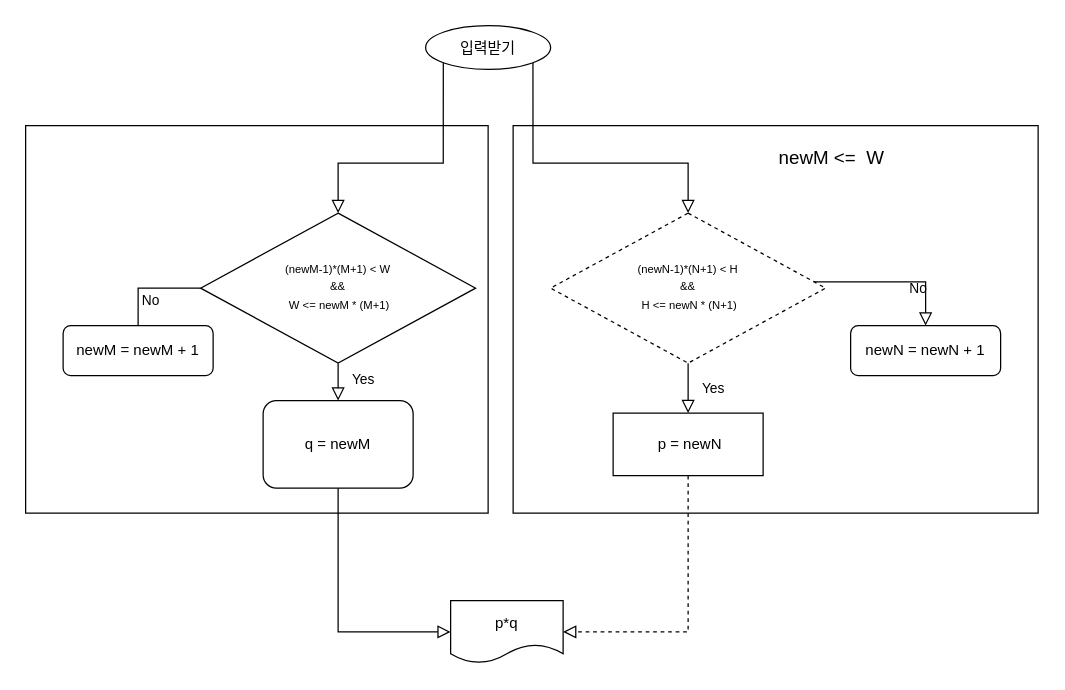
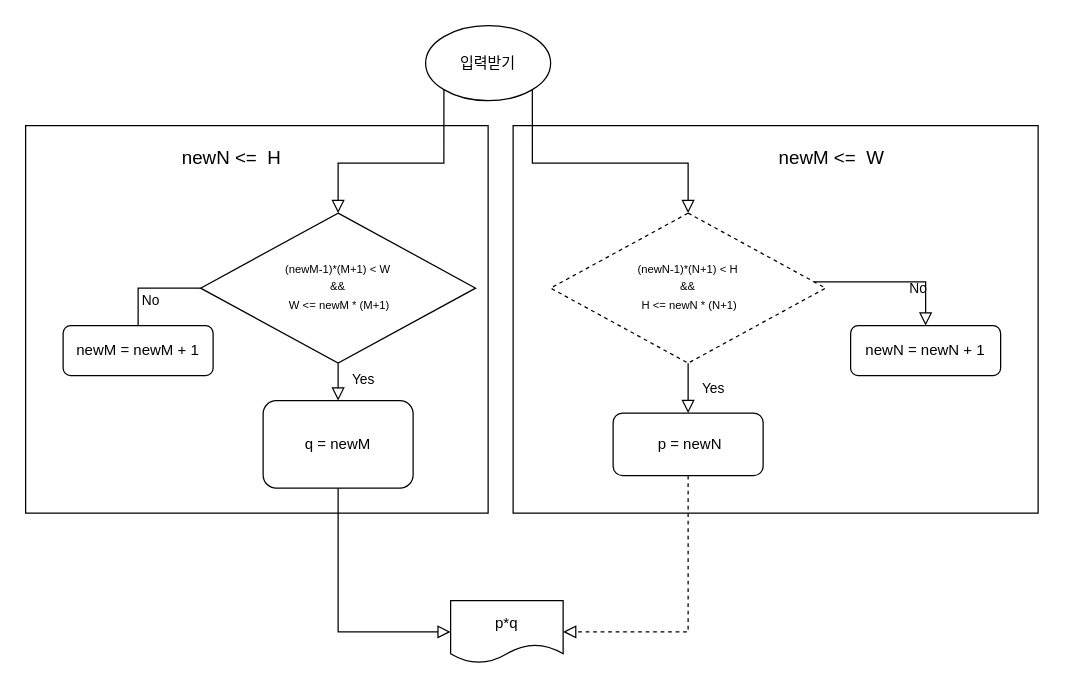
- <mxCell id="12" value="입력받기" style="ellipse;whiteSpace=wrap;html=1;" vertex="1" parent="1"><mxGeometry x="340" y="20" width="100" height="35" as="geometry" /></mxCell>
+ <mxCell id="12" value="입력받기" style="ellipse;whiteSpace=wrap;html=1;" vertex="1" parent="1"><mxGeometry x="340" y="20" width="100" height="60" as="geometry" /></mxCell>
+ <mxCell id="20" value="&lt;font style=&quot;font-size: 15px;&quot;&gt;newN &amp;lt;=&amp;nbsp; H&lt;/font&gt;" style="text;html=1;strokeColor=none;fillColor=none;align=center;verticalAlign=middle;whiteSpace=wrap;rounded=0;fontSize=12;" vertex="1" parent="1"><mxGeometry x="140" y="110" width="90" height="30" as="geometry" /></mxCell>
- <mxCell id="15" value="&lt;font style=&quot;font-size: 12px;&quot;&gt;&amp;nbsp;p = newN&lt;/font&gt;" style="whiteSpace=wrap;html=1;fontSize=9;rounded=0;" vertex="1" parent="1"><mxGeometry x="490" y="330" width="120" height="50" as="geometry" /></mxCell>
+ <mxCell id="15" value="&lt;font style=&quot;font-size: 12px;&quot;&gt;&amp;nbsp;p = newN&lt;/font&gt;" style="rounded=1;whiteSpace=wrap;html=1;fontSize=9;" vertex="1" parent="1"><mxGeometry x="490" y="330" width="120" height="50" as="geometry" /></mxCell>
